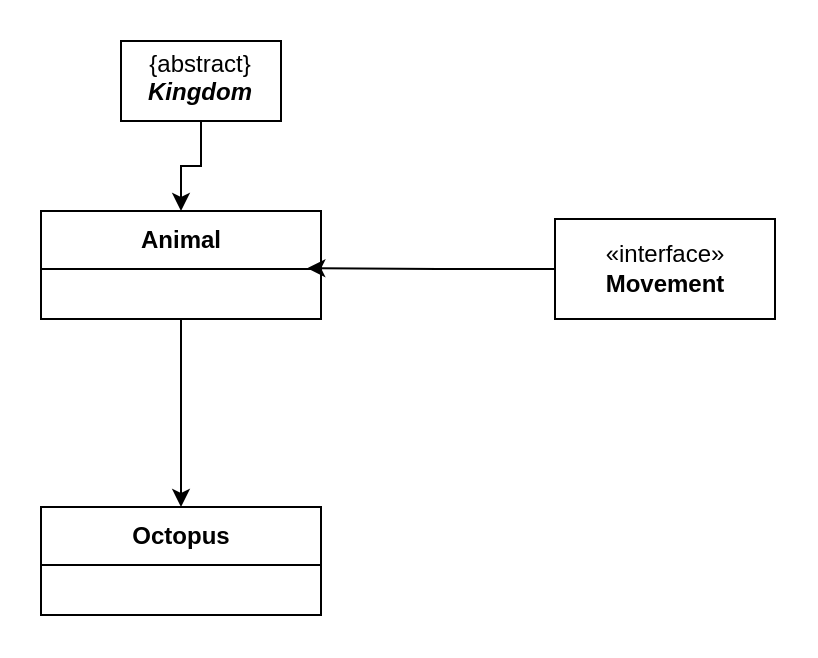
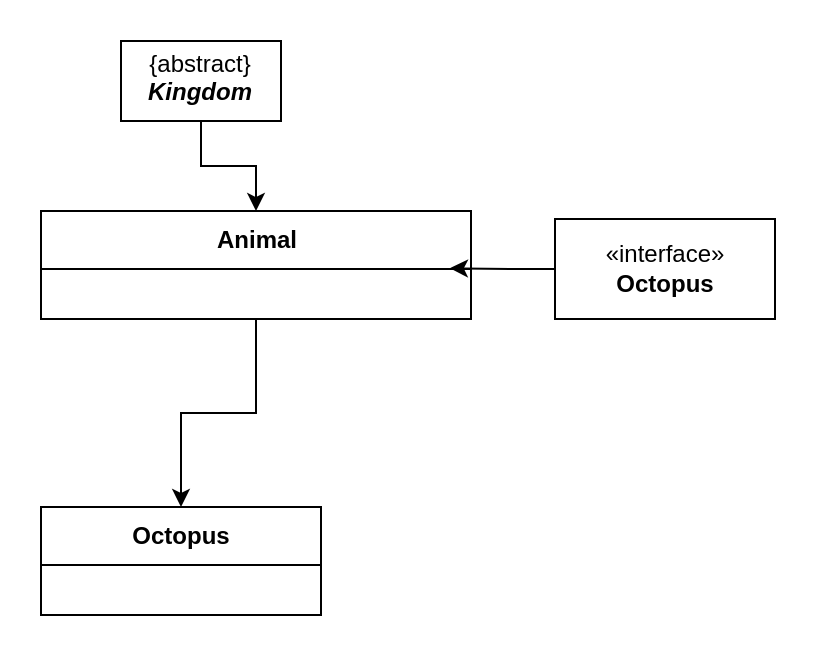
- <mxCell id="4" value="Animal" style="swimlane;fontStyle=1;align=center;verticalAlign=middle;childLayout=stackLayout;horizontal=1;startSize=29;horizontalStack=0;resizeParent=1;resizeParentMax=0;resizeLast=0;collapsible=0;marginBottom=0;html=1;" vertex="1" parent="1"><mxGeometry x="20" y="105" width="140" height="54" as="geometry" /></mxCell>
+ <mxCell id="4" value="Animal" style="swimlane;fontStyle=1;align=center;verticalAlign=middle;childLayout=stackLayout;horizontal=1;startSize=29;horizontalStack=0;resizeParent=1;resizeParentMax=0;resizeLast=0;collapsible=0;marginBottom=0;html=1;" vertex="1" parent="1"><mxGeometry x="20" y="105" width="215" height="54" as="geometry" /></mxCell>
- <mxCell id="6" value="«interface»&lt;br&gt;&lt;b&gt;Movement&lt;/b&gt;" style="html=1;" vertex="1" parent="1"><mxGeometry x="277" y="109" width="110" height="50" as="geometry" /></mxCell>
+ <mxCell id="6" value="«interface»&lt;br&gt;&lt;b&gt;Octopus&lt;/b&gt;" style="html=1;" vertex="1" parent="1"><mxGeometry x="277" y="109" width="110" height="50" as="geometry" /></mxCell>
